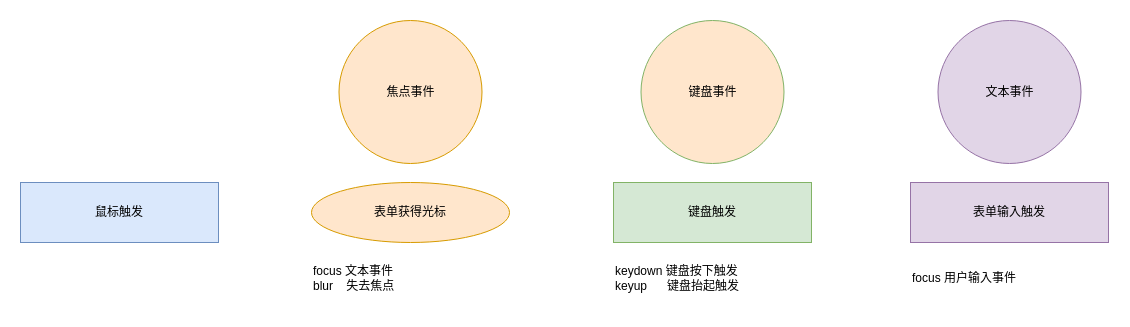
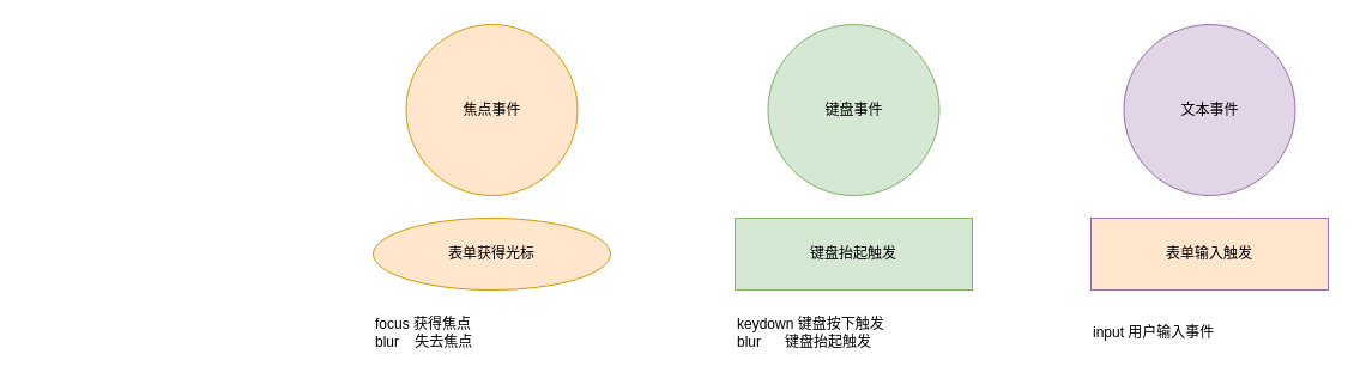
- <mxCell id="10" value="键盘事件" style="ellipse;whiteSpace=wrap;html=1;aspect=fixed;fillColor=#ffe6cc;strokeColor=#82b366;" vertex="1" parent="8"><mxGeometry x="27.5" width="143" height="143" as="geometry" /></mxCell>
+ <mxCell id="10" value="键盘事件" style="ellipse;whiteSpace=wrap;html=1;aspect=fixed;fillColor=#d5e8d4;strokeColor=#82b366;" vertex="1" parent="8"><mxGeometry x="27.5" width="143" height="143" as="geometry" /></mxCell>
- <mxCell id="3" value="鼠标触发" style="whiteSpace=wrap;html=1;fillColor=#dae8fc;strokeColor=#6c8ebf;" vertex="1" parent="2"><mxGeometry y="162" width="198" height="60" as="geometry" /></mxCell>
- <mxCell id="9" value="键盘触发" style="whiteSpace=wrap;html=1;fillColor=#d5e8d4;strokeColor=#82b366;" vertex="1" parent="8"><mxGeometry y="162" width="198" height="60" as="geometry" /></mxCell>
+ <mxCell id="9" value="键盘抬起触发" style="whiteSpace=wrap;html=1;fillColor=#d5e8d4;strokeColor=#82b366;" vertex="1" parent="8"><mxGeometry y="162" width="198" height="60" as="geometry" /></mxCell>
- <mxCell id="13" value="表单输入触发" style="whiteSpace=wrap;html=1;fillColor=#e1d5e7;strokeColor=#9673a6;" vertex="1" parent="12"><mxGeometry y="162" width="198" height="60" as="geometry" /></mxCell>
+ <mxCell id="13" value="表单输入触发" style="whiteSpace=wrap;html=1;fillColor=#ffe6cc;strokeColor=#9673a6;" vertex="1" parent="12"><mxGeometry y="162" width="198" height="60" as="geometry" /></mxCell>
- <mxCell id="7" value="focus 文本事件&lt;br&gt;blur&amp;nbsp; &amp;nbsp; 失去焦点" style="text;html=1;align=left;verticalAlign=middle;resizable=0;points=[];autosize=1;strokeColor=none;fillColor=none;" vertex="1" parent="4"><mxGeometry y="237" width="99" height="41" as="geometry" /></mxCell>
+ <mxCell id="7" value="focus 获得焦点&lt;br&gt;blur&amp;nbsp; &amp;nbsp; 失去焦点" style="text;html=1;align=left;verticalAlign=middle;resizable=0;points=[];autosize=1;strokeColor=none;fillColor=none;" vertex="1" parent="4"><mxGeometry y="237" width="99" height="41" as="geometry" /></mxCell>
- <mxCell id="11" value="keydown 键盘按下触发&lt;br&gt;keyup&amp;nbsp; &amp;nbsp; &amp;nbsp; 键盘抬起触发" style="text;html=1;align=left;verticalAlign=middle;resizable=0;points=[];autosize=1;strokeColor=none;fillColor=none;" vertex="1" parent="8"><mxGeometry y="237" width="142" height="41" as="geometry" /></mxCell>
+ <mxCell id="11" value="keydown 键盘按下触发&lt;br&gt;blur&amp;nbsp; &amp;nbsp; &amp;nbsp; 键盘抬起触发" style="text;html=1;align=left;verticalAlign=middle;resizable=0;points=[];autosize=1;strokeColor=none;fillColor=none;" vertex="1" parent="8"><mxGeometry y="237" width="142" height="41" as="geometry" /></mxCell>
- <mxCell id="15" value="focus 用户输入事件" style="text;html=1;align=left;verticalAlign=middle;resizable=0;points=[];autosize=1;strokeColor=none;fillColor=none;" vertex="1" parent="12"><mxGeometry y="245" width="119" height="26" as="geometry" /></mxCell>
+ <mxCell id="15" value="input 用户输入事件" style="text;html=1;align=left;verticalAlign=middle;resizable=0;points=[];autosize=1;strokeColor=none;fillColor=none;" vertex="1" parent="12"><mxGeometry y="245" width="119" height="26" as="geometry" /></mxCell>
